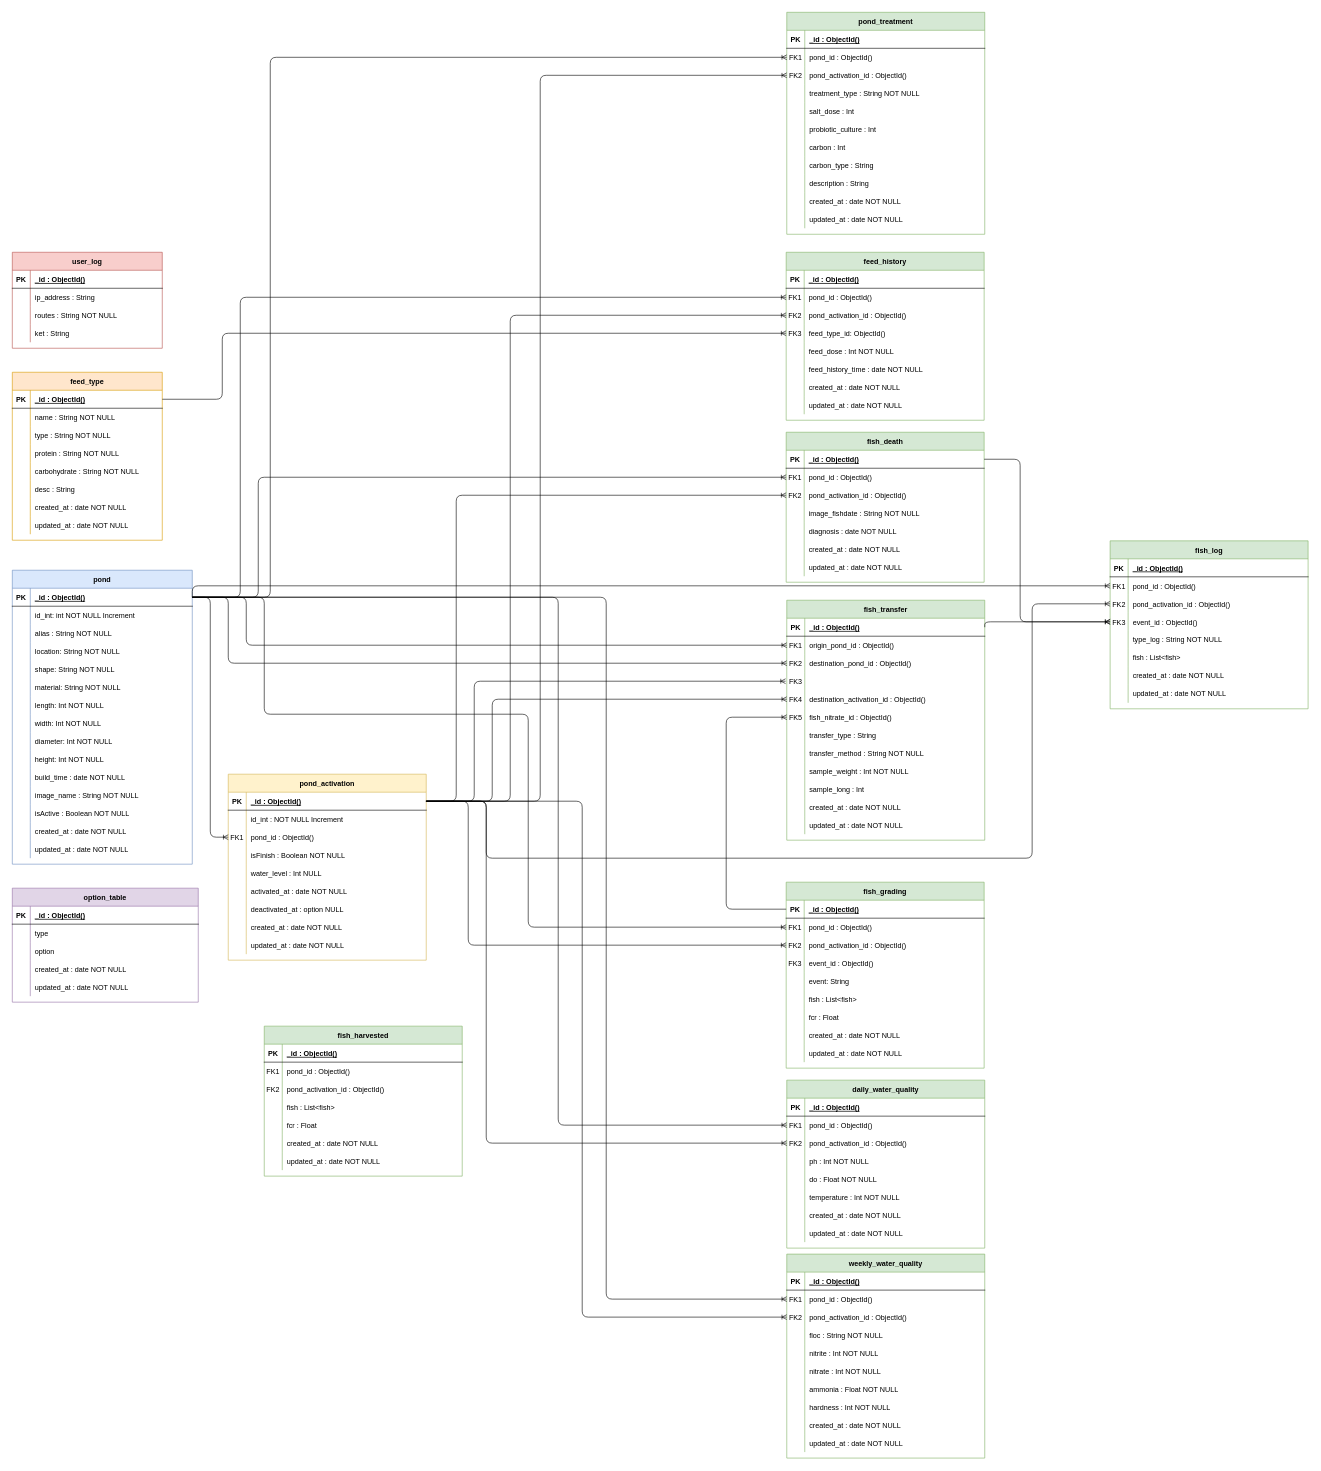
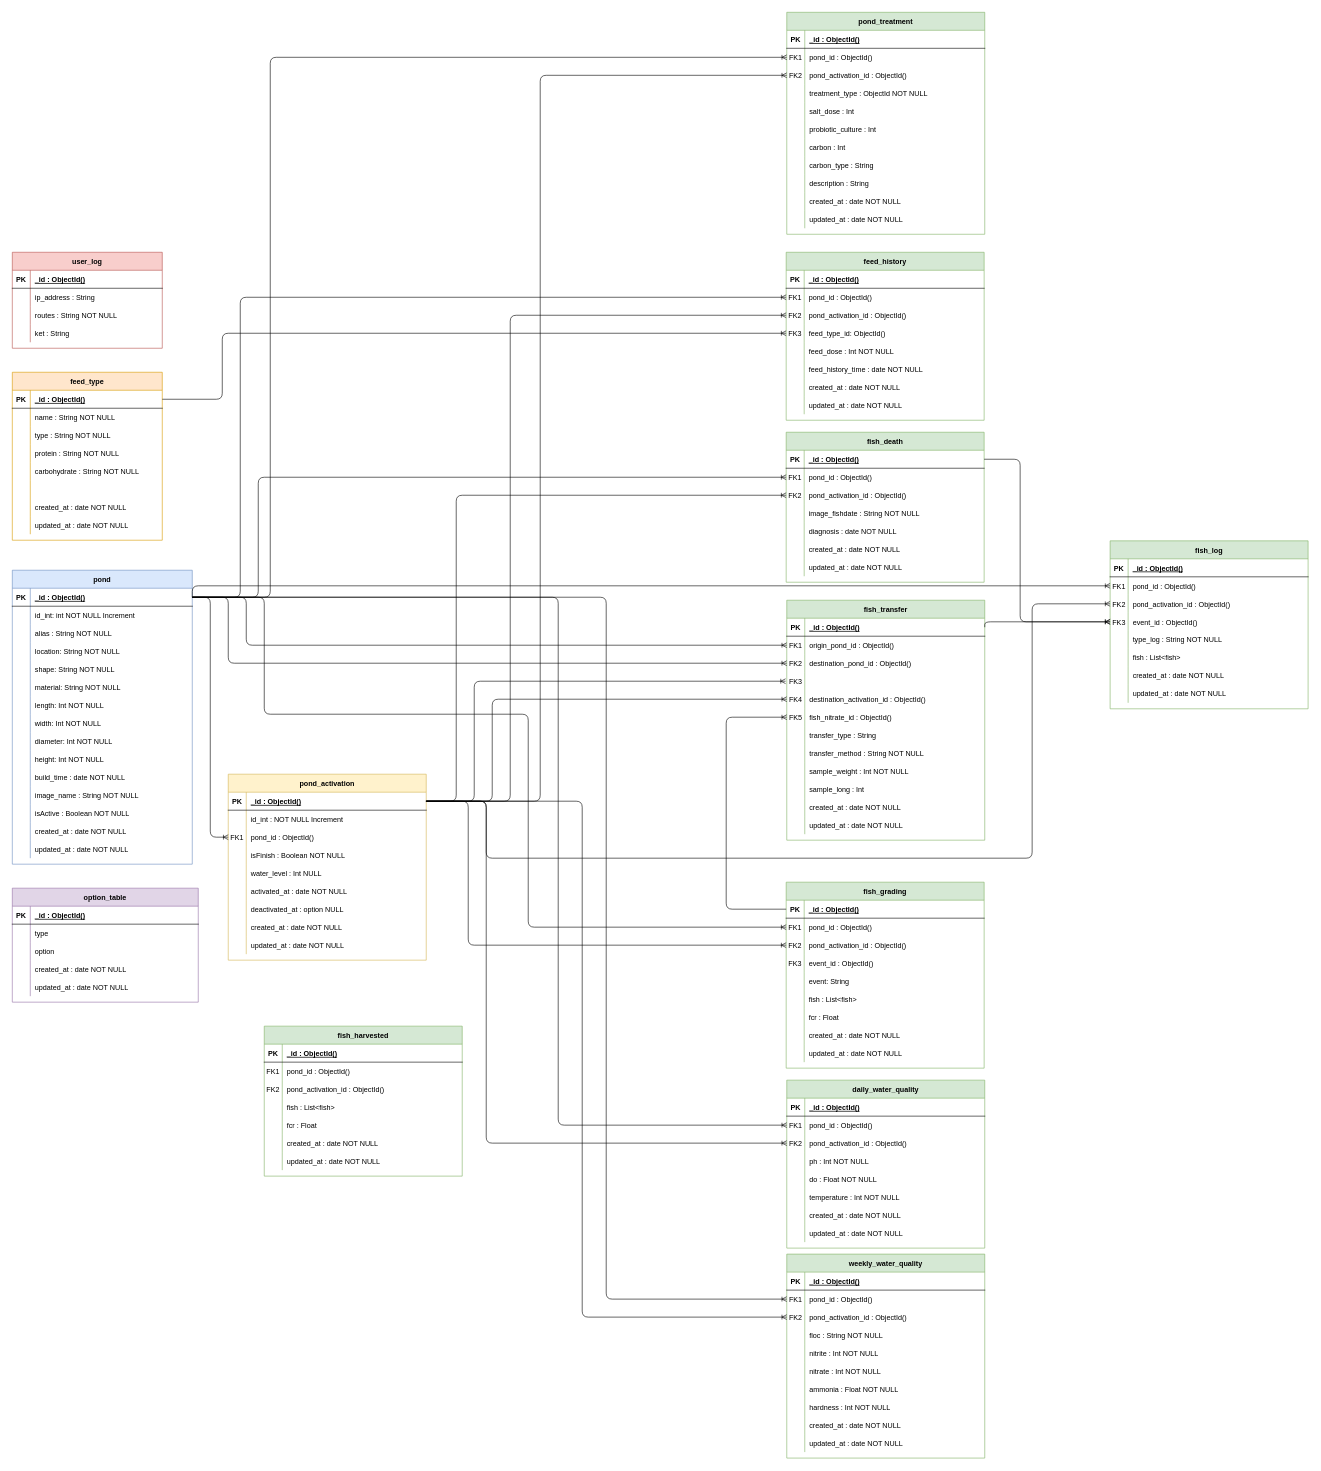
- <mxCell id="355" value="treatment_type : String NOT NULL" style="shape=partialRectangle;overflow=hidden;connectable=0;fillColor=none;top=0;left=0;bottom=0;right=0;align=left;spacingLeft=6;" parent="353" vertex="1"><mxGeometry x="30" width="300" height="30" as="geometry"><mxRectangle width="300" height="30" as="alternateBounds" /></mxGeometry></mxCell>
+ <mxCell id="355" value="treatment_type : ObjectId NOT NULL" style="shape=partialRectangle;overflow=hidden;connectable=0;fillColor=none;top=0;left=0;bottom=0;right=0;align=left;spacingLeft=6;" parent="353" vertex="1"><mxGeometry x="30" width="300" height="30" as="geometry"><mxRectangle width="300" height="30" as="alternateBounds" /></mxGeometry></mxCell>
- <mxCell id="45" value="desc : String" style="shape=partialRectangle;overflow=hidden;connectable=0;fillColor=none;top=0;left=0;bottom=0;right=0;align=left;spacingLeft=6;" parent="43" vertex="1"><mxGeometry x="30" width="220" height="30" as="geometry"><mxRectangle width="220" height="30" as="alternateBounds" /></mxGeometry></mxCell>
